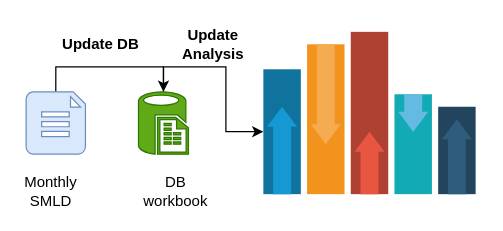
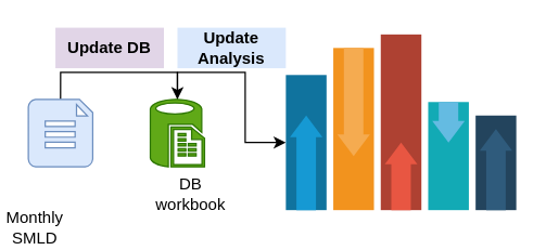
- <mxCell id="18" value="&lt;b&gt;Update DB&lt;/b&gt;" style="rounded=0;whiteSpace=wrap;html=1;strokeColor=none;" parent="1" vertex="1"><mxGeometry x="40" y="20" width="80" height="30" as="geometry" /></mxCell>
+ <mxCell id="18" value="&lt;b&gt;Update DB&lt;/b&gt;" style="rounded=0;whiteSpace=wrap;html=1;strokeColor=none;fillColor=#e1d5e7;" parent="1" vertex="1"><mxGeometry x="40" y="20" width="80" height="30" as="geometry" /></mxCell>
- <mxCell id="19" value="&lt;b&gt;Update Analysis&lt;/b&gt;" style="rounded=0;whiteSpace=wrap;html=1;strokeColor=none;" parent="1" vertex="1"><mxGeometry x="130" y="20" width="80" height="30" as="geometry" /></mxCell>
+ <mxCell id="19" value="&lt;b&gt;Update Analysis&lt;/b&gt;" style="rounded=0;whiteSpace=wrap;html=1;strokeColor=none;fillColor=#dae8fc;" parent="1" vertex="1"><mxGeometry x="130" y="20" width="80" height="30" as="geometry" /></mxCell>
- <mxCell id="6" value="Monthly SMLD" style="text;html=1;strokeColor=none;fillColor=none;align=center;verticalAlign=middle;whiteSpace=wrap;rounded=0;" parent="1" vertex="1"><mxGeometry x="20" y="143" width="40" height="20" as="geometry" /></mxCell>
+ <mxCell id="6" value="Monthly SMLD" style="text;html=1;strokeColor=none;fillColor=none;align=center;verticalAlign=middle;whiteSpace=wrap;rounded=0;" parent="1" vertex="1"><mxGeometry x="5" y="158" width="40" height="20" as="geometry" /></mxCell>
- <mxCell id="7" value="DB workbook" style="text;html=1;strokeColor=none;fillColor=none;align=center;verticalAlign=middle;whiteSpace=wrap;rounded=0;" parent="1" vertex="1"><mxGeometry x="120" y="143" width="40" height="20" as="geometry" /></mxCell>
+ <mxCell id="7" value="DB workbook" style="text;html=1;strokeColor=none;fillColor=none;align=center;verticalAlign=middle;whiteSpace=wrap;rounded=0;" parent="1" vertex="1"><mxGeometry x="120" y="133" width="40" height="20" as="geometry" /></mxCell>
